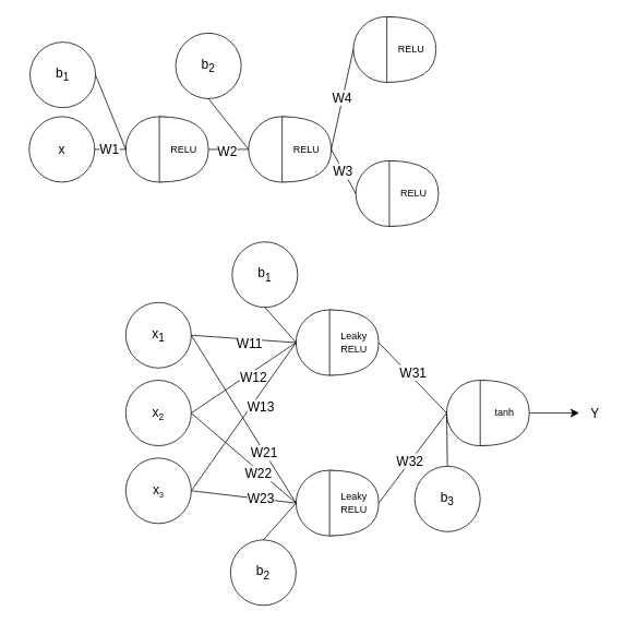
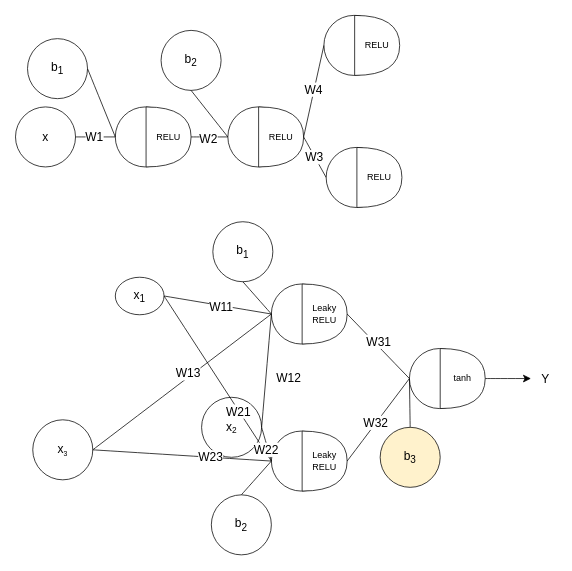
- <mxCell id="29" value="&lt;span style=&quot;font-size: 16px;&quot;&gt;x&lt;/span&gt;" style="ellipse;whiteSpace=wrap;html=1;aspect=fixed;" vertex="1" parent="1"><mxGeometry x="35" y="142" width="80" height="80" as="geometry" /></mxCell>
+ <mxCell id="29" value="&lt;span style=&quot;font-size: 16px;&quot;&gt;x&lt;/span&gt;" style="ellipse;whiteSpace=wrap;html=1;aspect=fixed;" vertex="1" parent="1"><mxGeometry x="20" y="142" width="80" height="80" as="geometry" /></mxCell>
- <mxCell id="2" value="&lt;font style=&quot;font-size: 16px;&quot;&gt;x&lt;sub&gt;1&lt;/sub&gt;&lt;/font&gt;" style="ellipse;whiteSpace=wrap;html=1;aspect=fixed;" vertex="1" parent="1"><mxGeometry x="153" y="369" width="80" height="80" as="geometry" /></mxCell>
+ <mxCell id="2" value="&lt;font style=&quot;font-size: 16px;&quot;&gt;x&lt;sub&gt;1&lt;/sub&gt;&lt;/font&gt;" style="ellipse;whiteSpace=wrap;html=1;aspect=fixed;" vertex="1" parent="1"><mxGeometry x="153" y="369" width="65" height="50" as="geometry" /></mxCell>
- <mxCell id="3" value="&lt;font style=&quot;font-size: 16px;&quot;&gt;x&lt;/font&gt;&lt;font style=&quot;font-size: 13.333px;&quot;&gt;&lt;sub&gt;2&lt;/sub&gt;&lt;/font&gt;" style="ellipse;whiteSpace=wrap;html=1;aspect=fixed;" vertex="1" parent="1"><mxGeometry x="153" y="464" width="80" height="80" as="geometry" /></mxCell>
+ <mxCell id="3" value="&lt;font style=&quot;font-size: 16px;&quot;&gt;x&lt;/font&gt;&lt;font style=&quot;font-size: 13.333px;&quot;&gt;&lt;sub&gt;2&lt;/sub&gt;&lt;/font&gt;" style="ellipse;whiteSpace=wrap;html=1;aspect=fixed;" vertex="1" parent="1"><mxGeometry x="268" y="529" width="80" height="80" as="geometry" /></mxCell>
- <mxCell id="4" value="&lt;font style=&quot;font-size: 16px;&quot;&gt;x&lt;/font&gt;&lt;font style=&quot;font-size: 11.111px;&quot;&gt;&lt;sub&gt;3&lt;/sub&gt;&lt;/font&gt;" style="ellipse;whiteSpace=wrap;html=1;aspect=fixed;" vertex="1" parent="1"><mxGeometry x="153" y="559" width="80" height="80" as="geometry" /></mxCell>
+ <mxCell id="4" value="&lt;font style=&quot;font-size: 16px;&quot;&gt;x&lt;/font&gt;&lt;font style=&quot;font-size: 11.111px;&quot;&gt;&lt;sub&gt;3&lt;/sub&gt;&lt;/font&gt;" style="ellipse;whiteSpace=wrap;html=1;aspect=fixed;" vertex="1" parent="1"><mxGeometry x="43" y="559" width="80" height="80" as="geometry" /></mxCell>
- <mxCell id="36" value="&lt;font style=&quot;&quot;&gt;&lt;sub style=&quot;&quot;&gt;&lt;span style=&quot;font-size: 16px;&quot;&gt;b&lt;sub&gt;3&lt;/sub&gt;&lt;/span&gt;&lt;/sub&gt;&lt;/font&gt;" style="ellipse;whiteSpace=wrap;html=1;aspect=fixed;" vertex="1" parent="1"><mxGeometry x="506" y="569" width="80" height="80" as="geometry" /></mxCell>
+ <mxCell id="36" value="&lt;font style=&quot;&quot;&gt;&lt;sub style=&quot;&quot;&gt;&lt;span style=&quot;font-size: 16px;&quot;&gt;b&lt;sub&gt;3&lt;/sub&gt;&lt;/span&gt;&lt;/sub&gt;&lt;/font&gt;" style="ellipse;whiteSpace=wrap;html=1;aspect=fixed;fillColor=#fff2cc;" vertex="1" parent="1"><mxGeometry x="506" y="569" width="80" height="80" as="geometry" /></mxCell>
